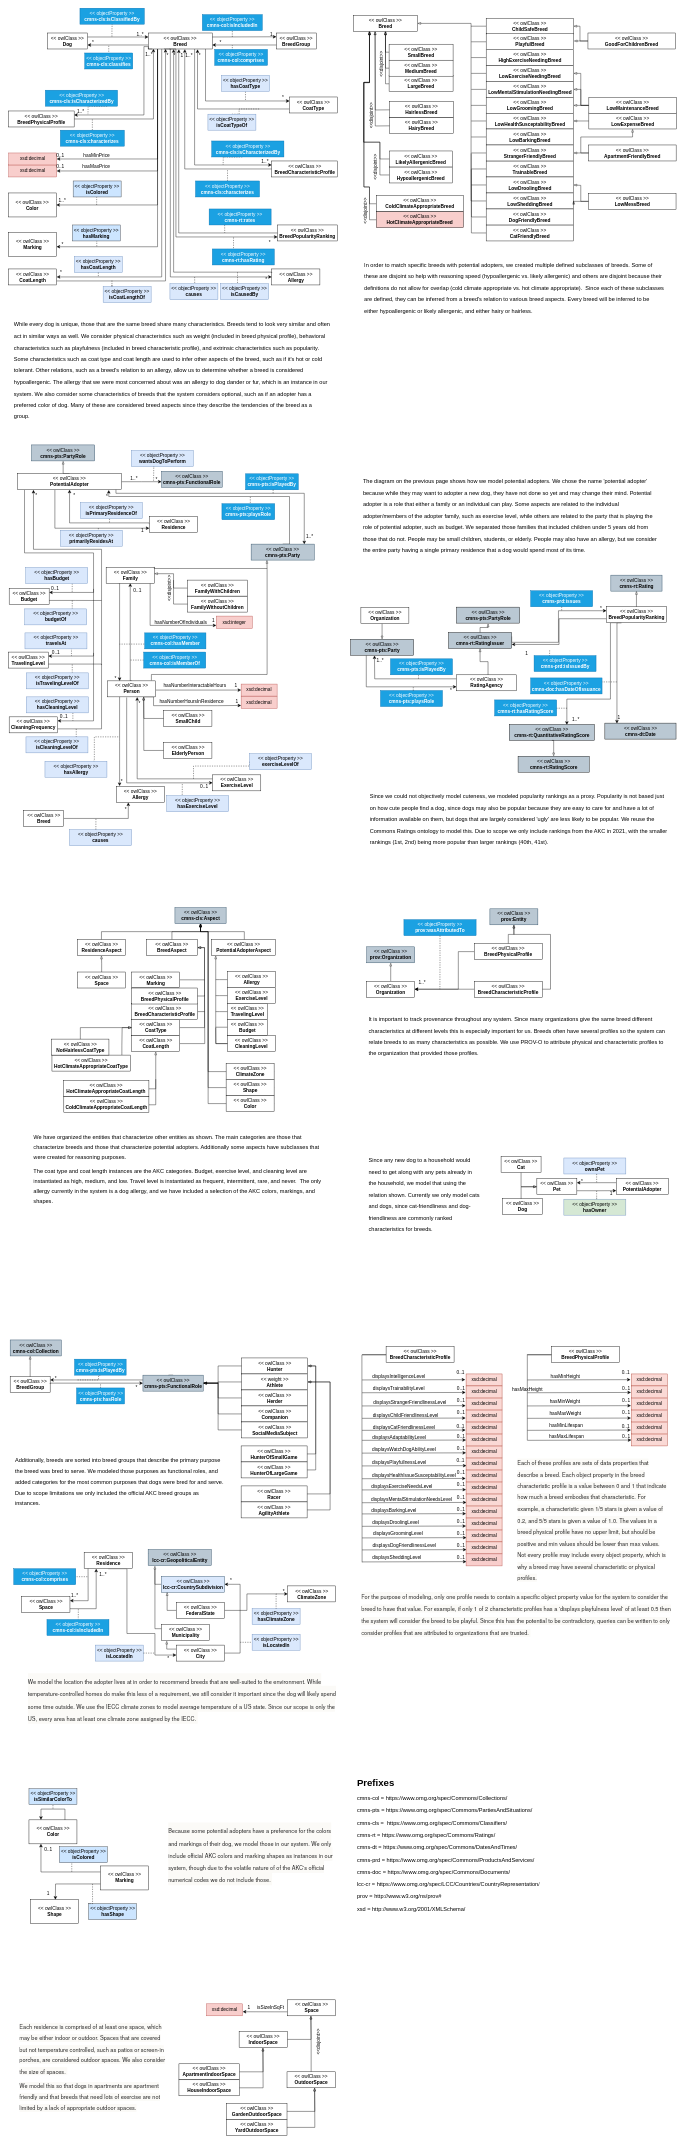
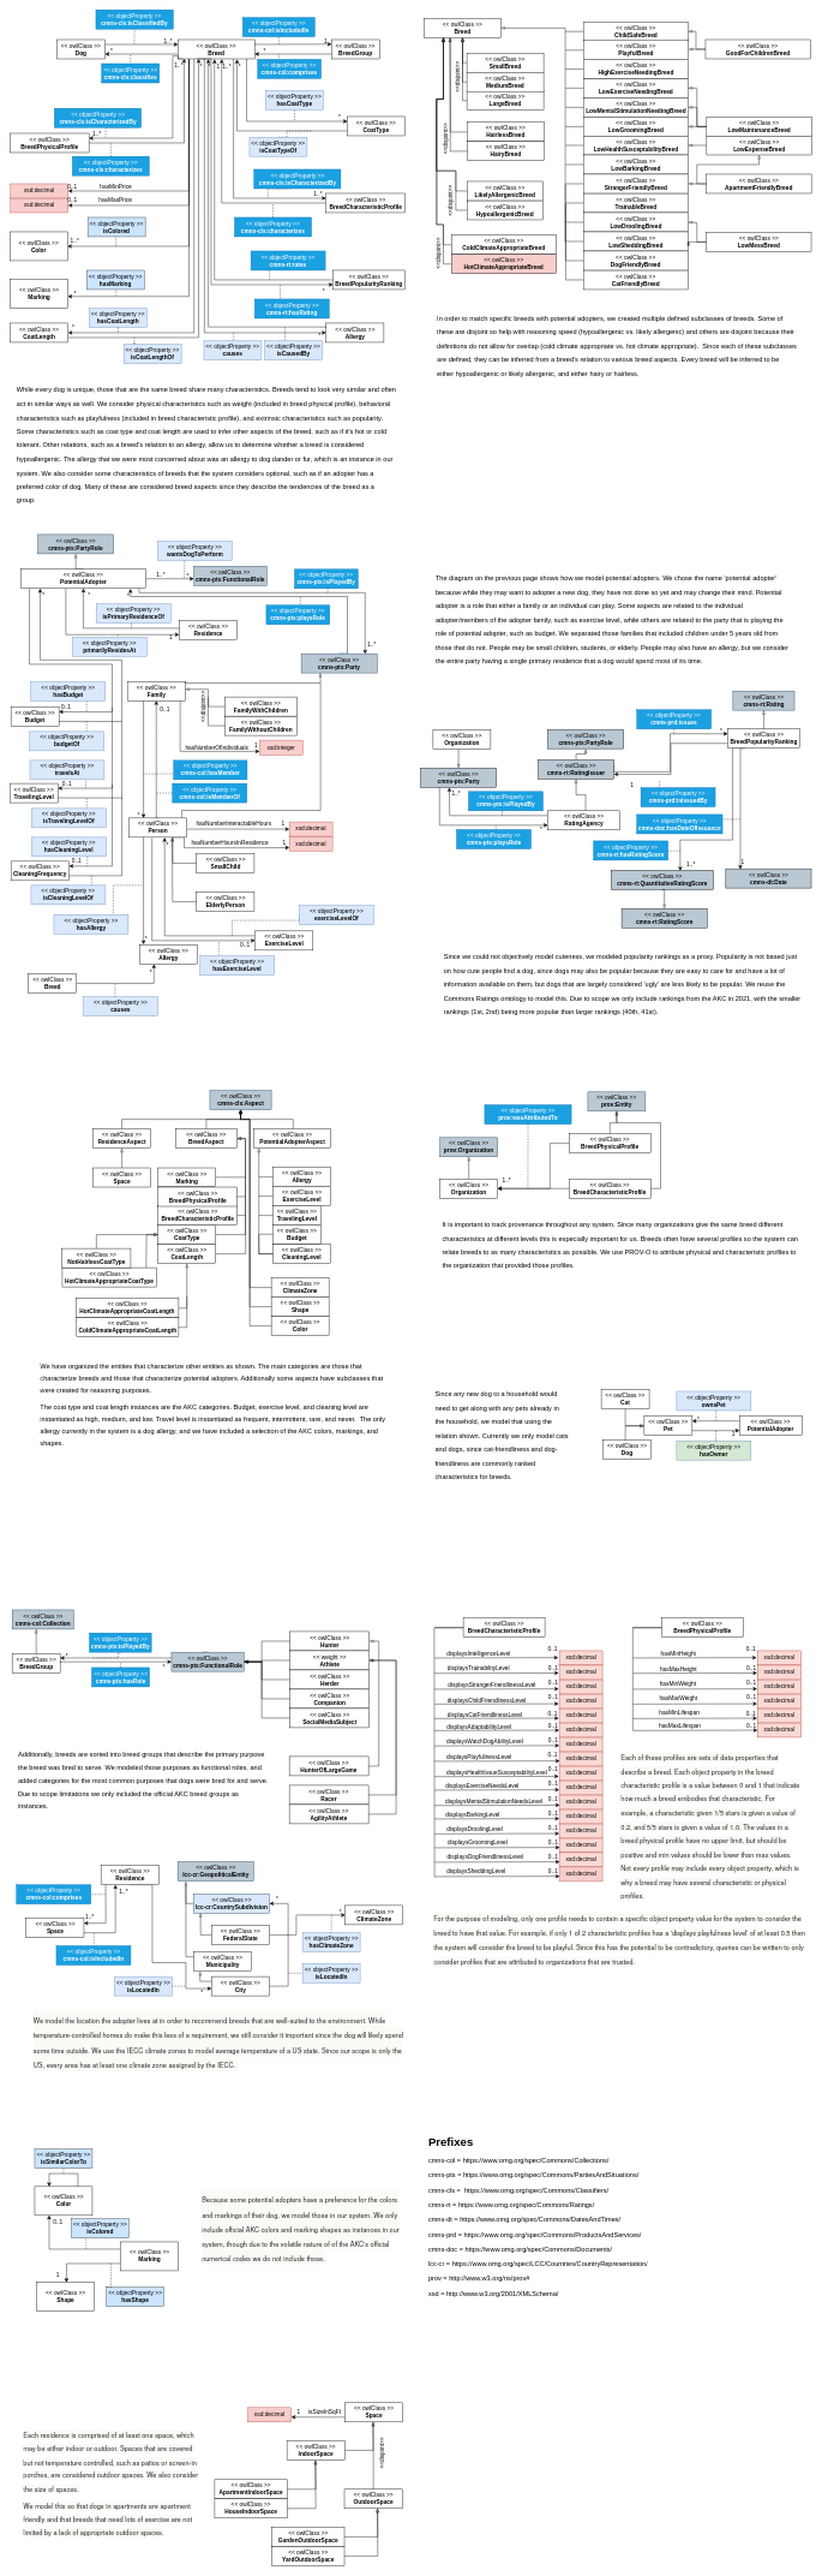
- <mxCell id="576" value="&lt;h1&gt;&lt;span style=&quot;font-weight: 400;&quot;&gt;&lt;font style=&quot;font-size: 14px;&quot;&gt;Since any new dog to a household would need to get along with any pets already in the household, we model that using the relation shown. Currently we only model cats and dogs, since cat-friendliness and dog-friendliness are commonly ranked characteristics for breeds.&amp;nbsp;&lt;/font&gt;&lt;/span&gt;&lt;/h1&gt;" style="text;html=1;strokeColor=none;fillColor=none;spacing=5;spacingTop=-20;whiteSpace=wrap;overflow=hidden;rounded=0;" vertex="1" parent="1"><mxGeometry x="916.05" y="2878" width="287.95" height="394" as="geometry" /></mxCell>
+ <mxCell id="576" value="&lt;h1&gt;&lt;span style=&quot;font-weight: 400;&quot;&gt;&lt;font style=&quot;font-size: 14px;&quot;&gt;Since any new dog to a household would need to get along with any pets already in the household, we model that using the relation shown. Currently we only model cats and dogs, since cat-friendliness and dog-friendliness are commonly ranked characteristics for breeds.&amp;nbsp;&lt;/font&gt;&lt;/span&gt;&lt;/h1&gt;" style="text;html=1;strokeColor=none;fillColor=none;spacing=5;spacingTop=-20;whiteSpace=wrap;overflow=hidden;rounded=0;" vertex="1" parent="1"><mxGeometry x="901.05" y="2878" width="287.95" height="394" as="geometry" /></mxCell>
- <mxCell id="50" value="hasMaxHeight" style="text;html=1;strokeColor=none;fillColor=none;align=center;verticalAlign=middle;whiteSpace=wrap;rounded=0;" parent="1" vertex="1"><mxGeometry x="1277.62" y="3458" width="80" height="30" as="geometry" /></mxCell>
+ <mxCell id="50" value="hasMaxHeight" style="text;html=1;strokeColor=none;fillColor=none;align=center;verticalAlign=middle;whiteSpace=wrap;rounded=0;" parent="1" vertex="1"><mxGeometry x="1372.62" y="3458" width="80" height="30" as="geometry" /></mxCell>
- <mxCell id="104" value="&amp;lt;&amp;lt; owlClass &amp;gt;&amp;gt;&lt;br&gt;&lt;b&gt;HunterOfSmallGame&lt;/b&gt;" style="rounded=0;whiteSpace=wrap;html=1;" parent="1" vertex="1"><mxGeometry x="602" y="3615" width="165" height="40" as="geometry" /></mxCell>
- <mxCell id="103" style="edgeStyle=orthogonalEdgeStyle;rounded=0;orthogonalLoop=1;jettySize=auto;html=1;entryX=1;entryY=0.5;entryDx=0;entryDy=0;endArrow=blockThin;endFill=0;strokeColor=#000000;" parent="1" source="104" target="98" edge="1"><mxGeometry relative="1" as="geometry"><Array as="points"><mxPoint x="788.5" y="3635" /><mxPoint x="788.5" y="3415" /></Array></mxGeometry></mxCell>
